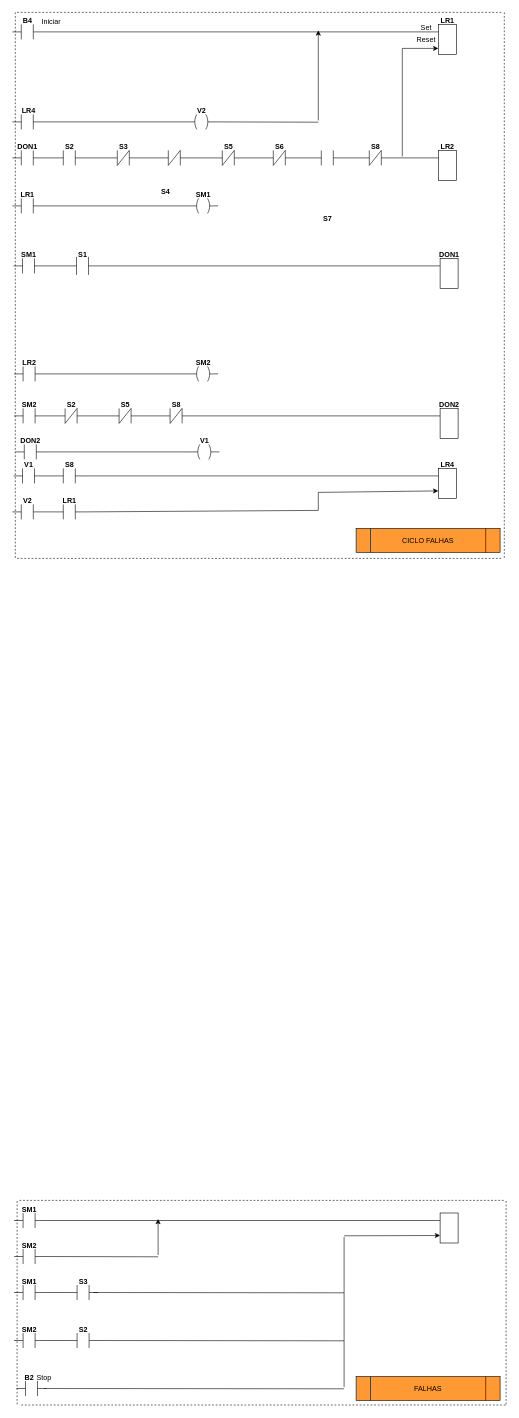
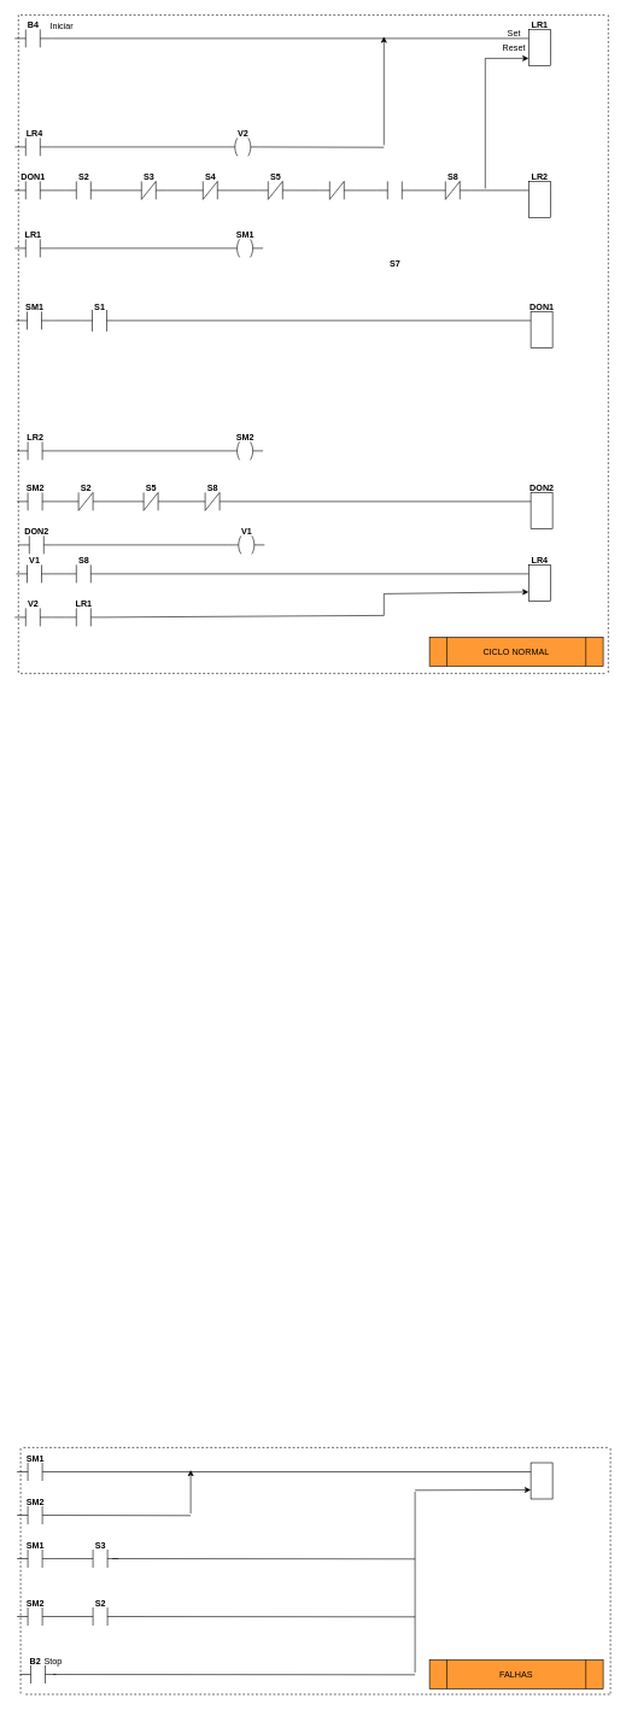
- <mxCell id="23" value="&lt;span style=&quot;font-size: 12px&quot;&gt;S6&lt;/span&gt;" style="text;strokeColor=none;fillColor=none;html=1;fontSize=24;fontStyle=1;verticalAlign=middle;align=center;" parent="1" vertex="1"><mxGeometry x="445" y="230" width="40" height="20" as="geometry" /></mxCell>
- <mxCell id="19" value="&lt;span style=&quot;font-size: 12px&quot;&gt;S4&lt;/span&gt;" style="text;strokeColor=none;fillColor=none;html=1;fontSize=24;fontStyle=1;verticalAlign=middle;align=center;" parent="1" vertex="1"><mxGeometry x="255" y="305" width="40" height="20" as="geometry" /></mxCell>
+ <mxCell id="19" value="&lt;span style=&quot;font-size: 12px&quot;&gt;S4&lt;/span&gt;" style="text;strokeColor=none;fillColor=none;html=1;fontSize=24;fontStyle=1;verticalAlign=middle;align=center;" parent="1" vertex="1"><mxGeometry x="270" y="230" width="40" height="20" as="geometry" /></mxCell>
- <mxCell id="98" value="CICLO FALHAS" style="shape=process;whiteSpace=wrap;html=1;backgroundOutline=1;fillColor=#FF9933;align=center;" parent="1" vertex="1"><mxGeometry x="593" y="880" width="240" height="40" as="geometry" /></mxCell>
+ <mxCell id="98" value="CICLO NORMAL" style="shape=process;whiteSpace=wrap;html=1;backgroundOutline=1;fillColor=#FF9933;align=center;" parent="1" vertex="1"><mxGeometry x="593" y="880" width="240" height="40" as="geometry" /></mxCell>
